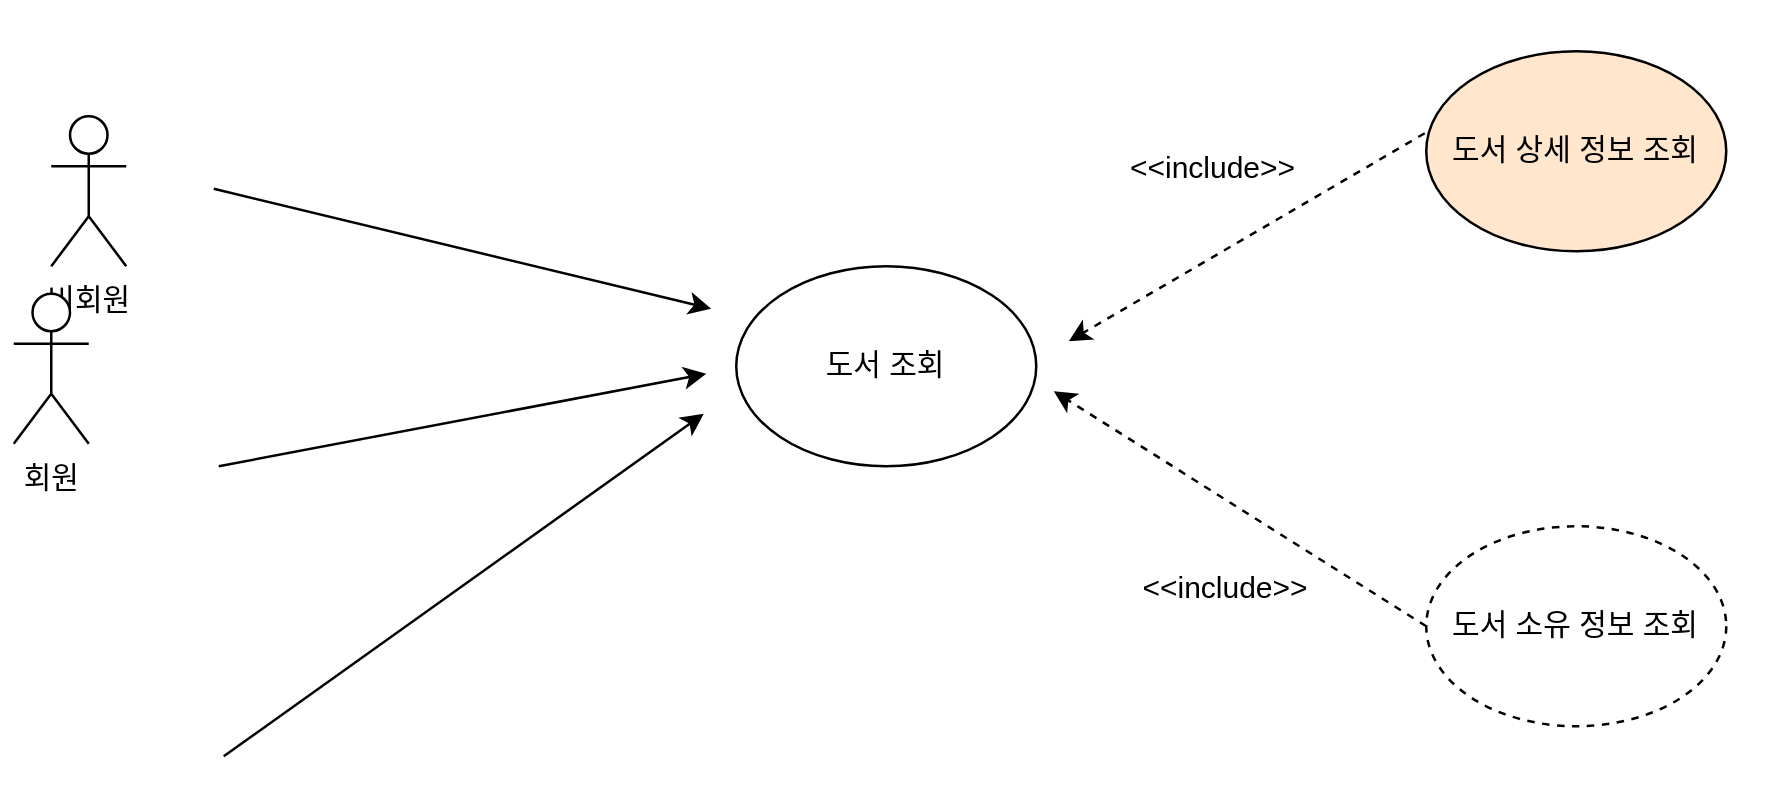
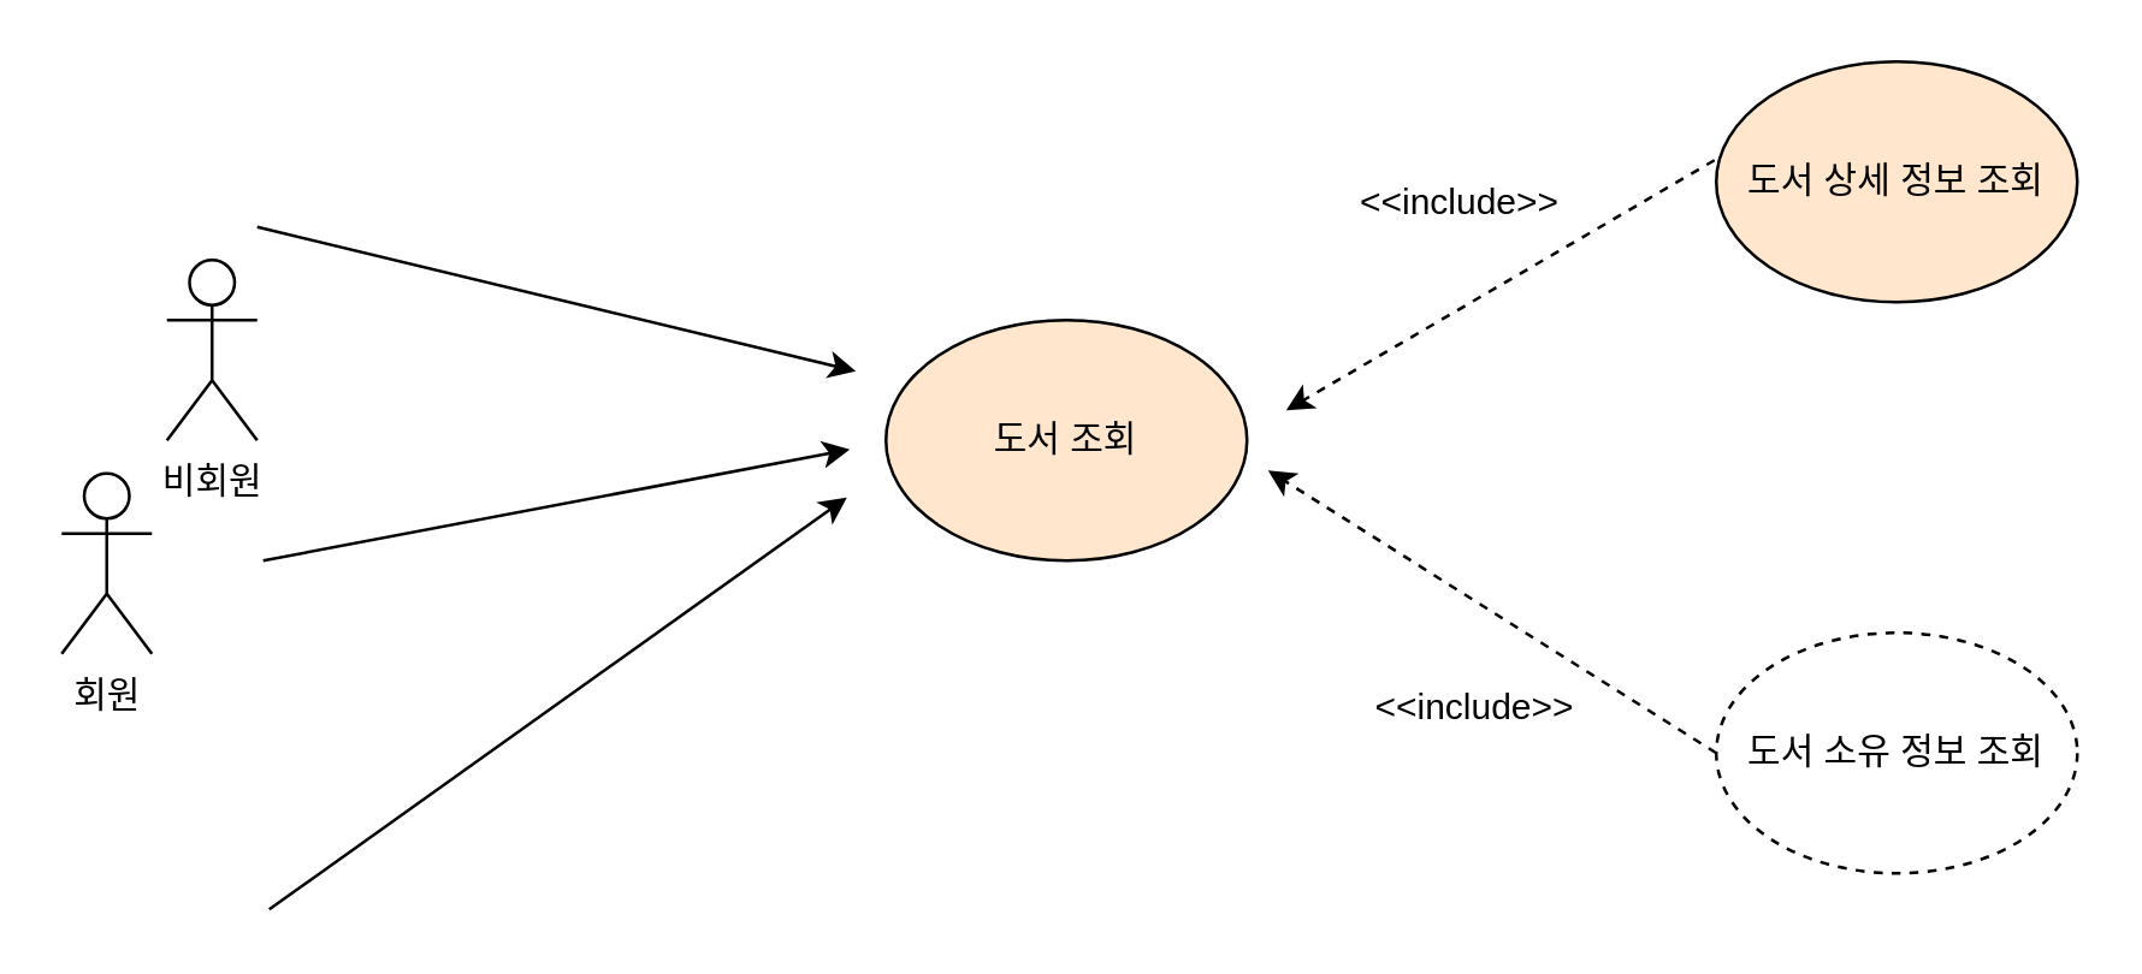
- <mxCell id="2" value="비회원" style="shape=umlActor;verticalLabelPosition=bottom;verticalAlign=top;html=1;outlineConnect=0;" vertex="1" parent="1"><mxGeometry x="20" y="46" width="30" height="60" as="geometry" /></mxCell>
+ <mxCell id="2" value="비회원" style="shape=umlActor;verticalLabelPosition=bottom;verticalAlign=top;html=1;outlineConnect=0;" vertex="1" parent="1"><mxGeometry x="55" y="86" width="30" height="60" as="geometry" /></mxCell>
- <mxCell id="3" value="도서 조회" style="ellipse;whiteSpace=wrap;html=1;" vertex="1" parent="1"><mxGeometry x="294" y="106" width="120" height="80" as="geometry" /></mxCell>
+ <mxCell id="3" value="도서 조회" style="ellipse;whiteSpace=wrap;html=1;fillColor=#ffe6cc;" vertex="1" parent="1"><mxGeometry x="294" y="106" width="120" height="80" as="geometry" /></mxCell>
- <mxCell id="5" value="회원" style="shape=umlActor;verticalLabelPosition=bottom;verticalAlign=top;html=1;outlineConnect=0;" vertex="1" parent="1"><mxGeometry x="5" y="117" width="30" height="60" as="geometry" /></mxCell>
+ <mxCell id="5" value="회원" style="shape=umlActor;verticalLabelPosition=bottom;verticalAlign=top;html=1;outlineConnect=0;" vertex="1" parent="1"><mxGeometry x="20" y="157" width="30" height="60" as="geometry" /></mxCell>
